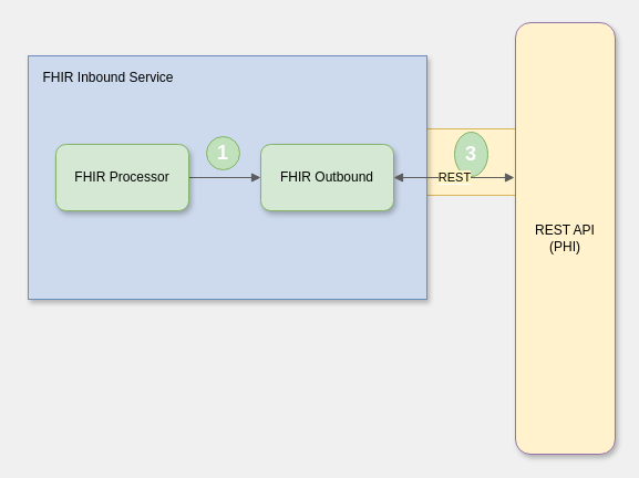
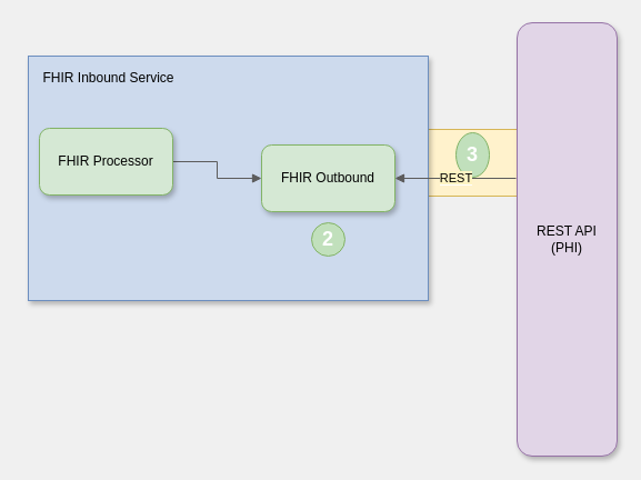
- <mxCell id="12" value="&lt;h2&gt;&lt;font color=&quot;#ffffff&quot;&gt;1&lt;/font&gt;&lt;/h2&gt;" style="ellipse;whiteSpace=wrap;html=1;aspect=fixed;strokeColor=#82b366;fillColor=#C1E0BC;" vertex="1" parent="1"><mxGeometry x="186" y="123" width="30" height="30" as="geometry" /></mxCell>
- <mxCell id="6" value="FHIR Processor" style="rounded=1;whiteSpace=wrap;html=1;fillColor=#d5e8d4;strokeColor=#82b366;shadow=1;" parent="1" vertex="1"><mxGeometry x="50" y="130" width="120" height="60" as="geometry" /></mxCell>
+ <mxCell id="6" value="FHIR Processor" style="rounded=1;whiteSpace=wrap;html=1;fillColor=#d5e8d4;strokeColor=#82b366;shadow=1;" parent="1" vertex="1"><mxGeometry x="35" y="115" width="120" height="60" as="geometry" /></mxCell>
- <mxCell id="11" value="&lt;span style=&quot;background-color: rgb(255 , 244 , 195)&quot;&gt;REST&lt;/span&gt;" style="edgeStyle=orthogonalEdgeStyle;rounded=0;orthogonalLoop=1;jettySize=auto;html=1;startArrow=block;startFill=1;endArrow=block;endFill=1;strokeColor=#5C5C5C;entryX=-0.011;entryY=0.359;entryDx=0;entryDy=0;exitX=1;exitY=0.5;exitDx=0;exitDy=0;entryPerimeter=0;" edge="1" parent="1" source="8" target="3"><mxGeometry relative="1" as="geometry"><mxPoint x="25" y="215" as="targetPoint" /><mxPoint x="-56" y="160" as="sourcePoint" /></mxGeometry></mxCell>
+ <mxCell id="11" value="&lt;span style=&quot;background-color: rgb(255 , 244 , 195)&quot;&gt;REST&lt;/span&gt;" style="edgeStyle=orthogonalEdgeStyle;rounded=0;orthogonalLoop=1;jettySize=auto;html=1;startArrow=block;startFill=1;endArrow=none;endFill=1;strokeColor=#5C5C5C;entryX=-0.011;entryY=0.359;entryDx=0;entryDy=0;exitX=1;exitY=0.5;exitDx=0;exitDy=0;entryPerimeter=0;" edge="1" parent="1" source="8" target="3"><mxGeometry relative="1" as="geometry"><mxPoint x="25" y="215" as="targetPoint" /><mxPoint x="-56" y="160" as="sourcePoint" /></mxGeometry></mxCell>
+ <mxCell id="10" value="&lt;h2&gt;&lt;font color=&quot;#ffffff&quot;&gt;2&lt;/font&gt;&lt;/h2&gt;" style="ellipse;whiteSpace=wrap;html=1;aspect=fixed;strokeColor=#82b366;fillColor=#C1E0BC;" parent="1" vertex="1"><mxGeometry x="280" y="200" width="30" height="30" as="geometry" /></mxCell>
- <mxCell id="3" value="REST API &lt;br&gt;(PHI)" style="rounded=1;whiteSpace=wrap;html=1;fillColor=#fff2cc;shadow=1;strokeColor=#9673a6;" parent="1" vertex="1"><mxGeometry x="465" y="20" width="90" height="390" as="geometry" /></mxCell>
+ <mxCell id="3" value="REST API &lt;br&gt;(PHI)" style="rounded=1;whiteSpace=wrap;html=1;fillColor=#e1d5e7;shadow=1;strokeColor=#9673a6;" parent="1" vertex="1"><mxGeometry x="465" y="20" width="90" height="390" as="geometry" /></mxCell>
